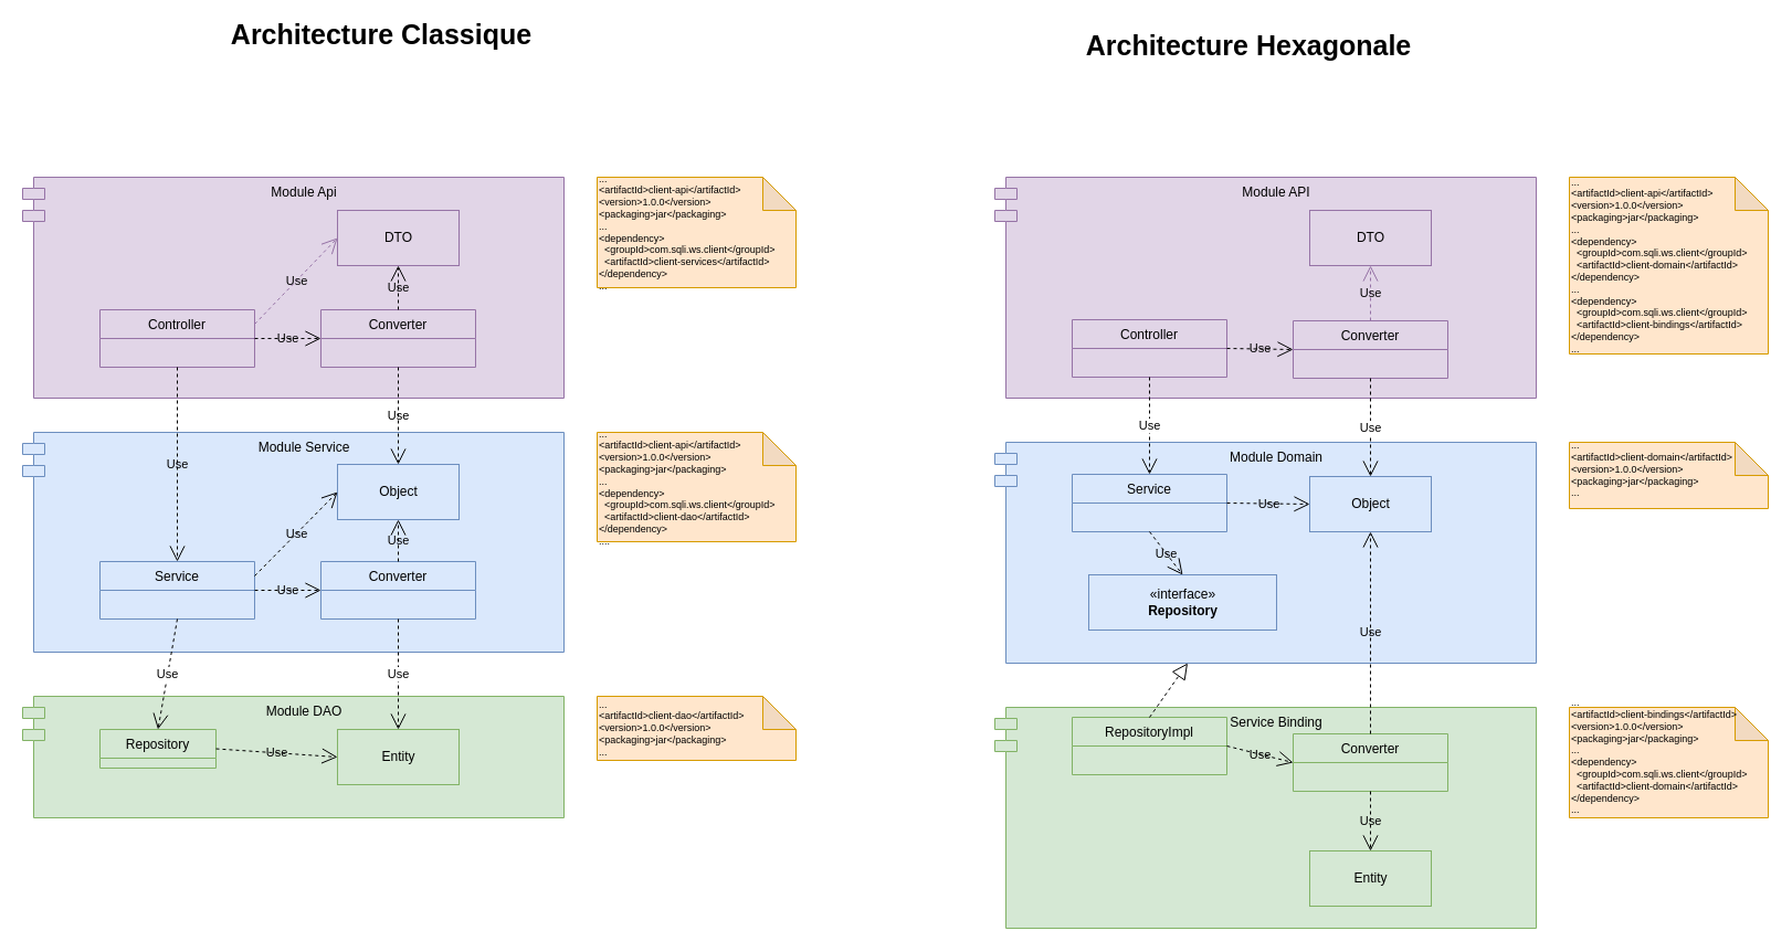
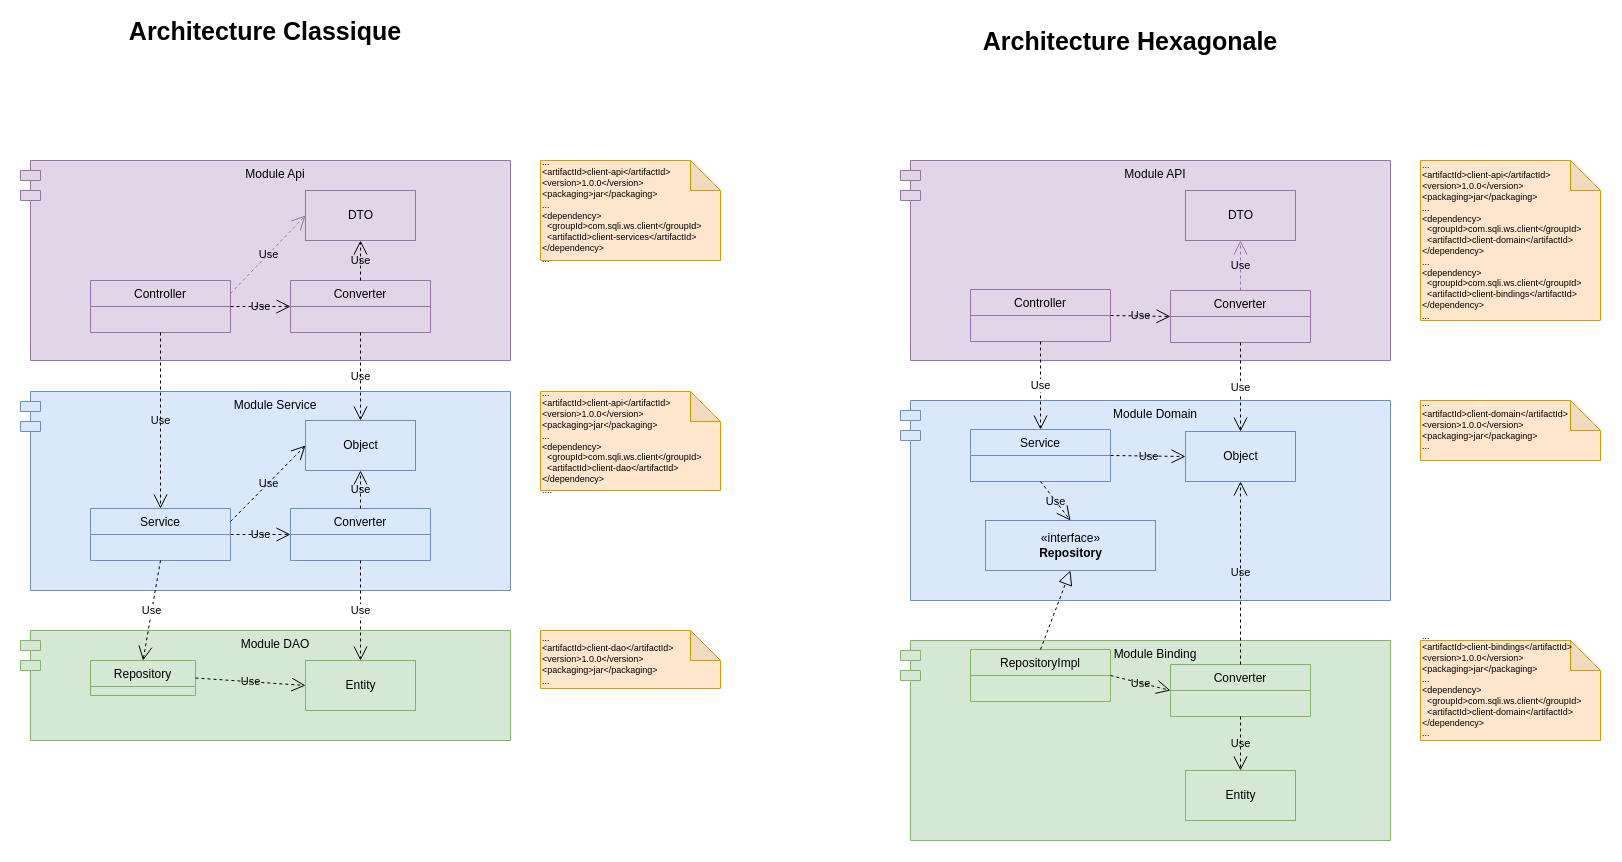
- <mxCell id="52" value="Architecture Classique" style="text;html=1;strokeColor=none;fillColor=none;align=center;verticalAlign=middle;whiteSpace=wrap;rounded=0;fontSize=25;fontStyle=1" vertex="1" parent="1"><mxGeometry x="175" y="20" width="340" height="20" as="geometry" /></mxCell>
+ <mxCell id="52" value="Architecture Classique" style="text;html=1;strokeColor=none;fillColor=none;align=center;verticalAlign=middle;whiteSpace=wrap;rounded=0;fontSize=25;fontStyle=1" vertex="1" parent="1"><mxGeometry x="95" y="20" width="340" height="20" as="geometry" /></mxCell>
- <mxCell id="17" value="" style="endArrow=block;dashed=1;endFill=0;endSize=12;html=1;exitX=0.5;exitY=0;exitDx=0;exitDy=0;" parent="1" source="5" target="3" edge="1"><mxGeometry width="160" relative="1" as="geometry"><mxPoint x="1025" y="640" as="sourcePoint" /><mxPoint x="1185" y="640" as="targetPoint" /></mxGeometry></mxCell>
+ <mxCell id="17" value="" style="endArrow=block;dashed=1;endFill=0;endSize=12;html=1;exitX=0.5;exitY=0;exitDx=0;exitDy=0;entryX=0.5;entryY=1;entryDx=0;entryDy=0;" parent="1" source="5" target="15" edge="1"><mxGeometry width="160" relative="1" as="geometry"><mxPoint x="1025" y="640" as="sourcePoint" /><mxPoint x="1185" y="640" as="targetPoint" /></mxGeometry></mxCell>
- <mxCell id="4" value="Service Binding" style="shape=module;align=left;spacingLeft=20;align=center;verticalAlign=top;fillColor=#d5e8d4;strokeColor=#82b366;" parent="1" vertex="1"><mxGeometry x="900" y="640" width="490" height="200" as="geometry" /></mxCell>
+ <mxCell id="4" value="Module Binding" style="shape=module;align=left;spacingLeft=20;align=center;verticalAlign=top;fillColor=#d5e8d4;strokeColor=#82b366;" parent="1" vertex="1"><mxGeometry x="900" y="640" width="490" height="200" as="geometry" /></mxCell>
